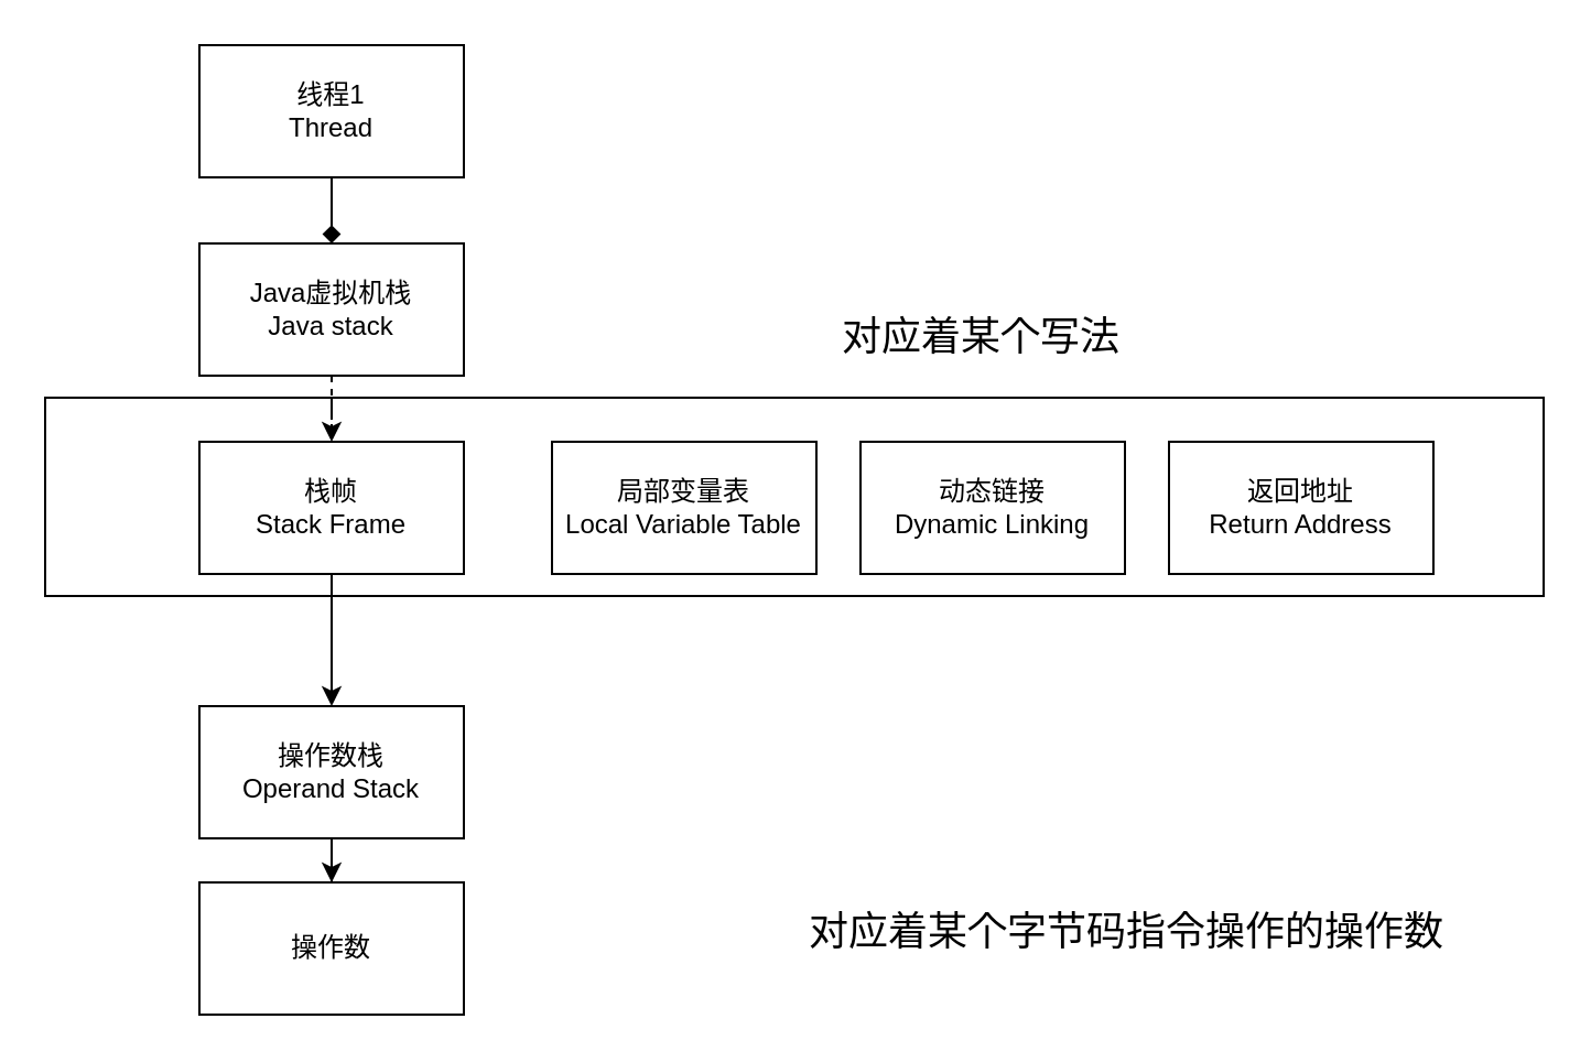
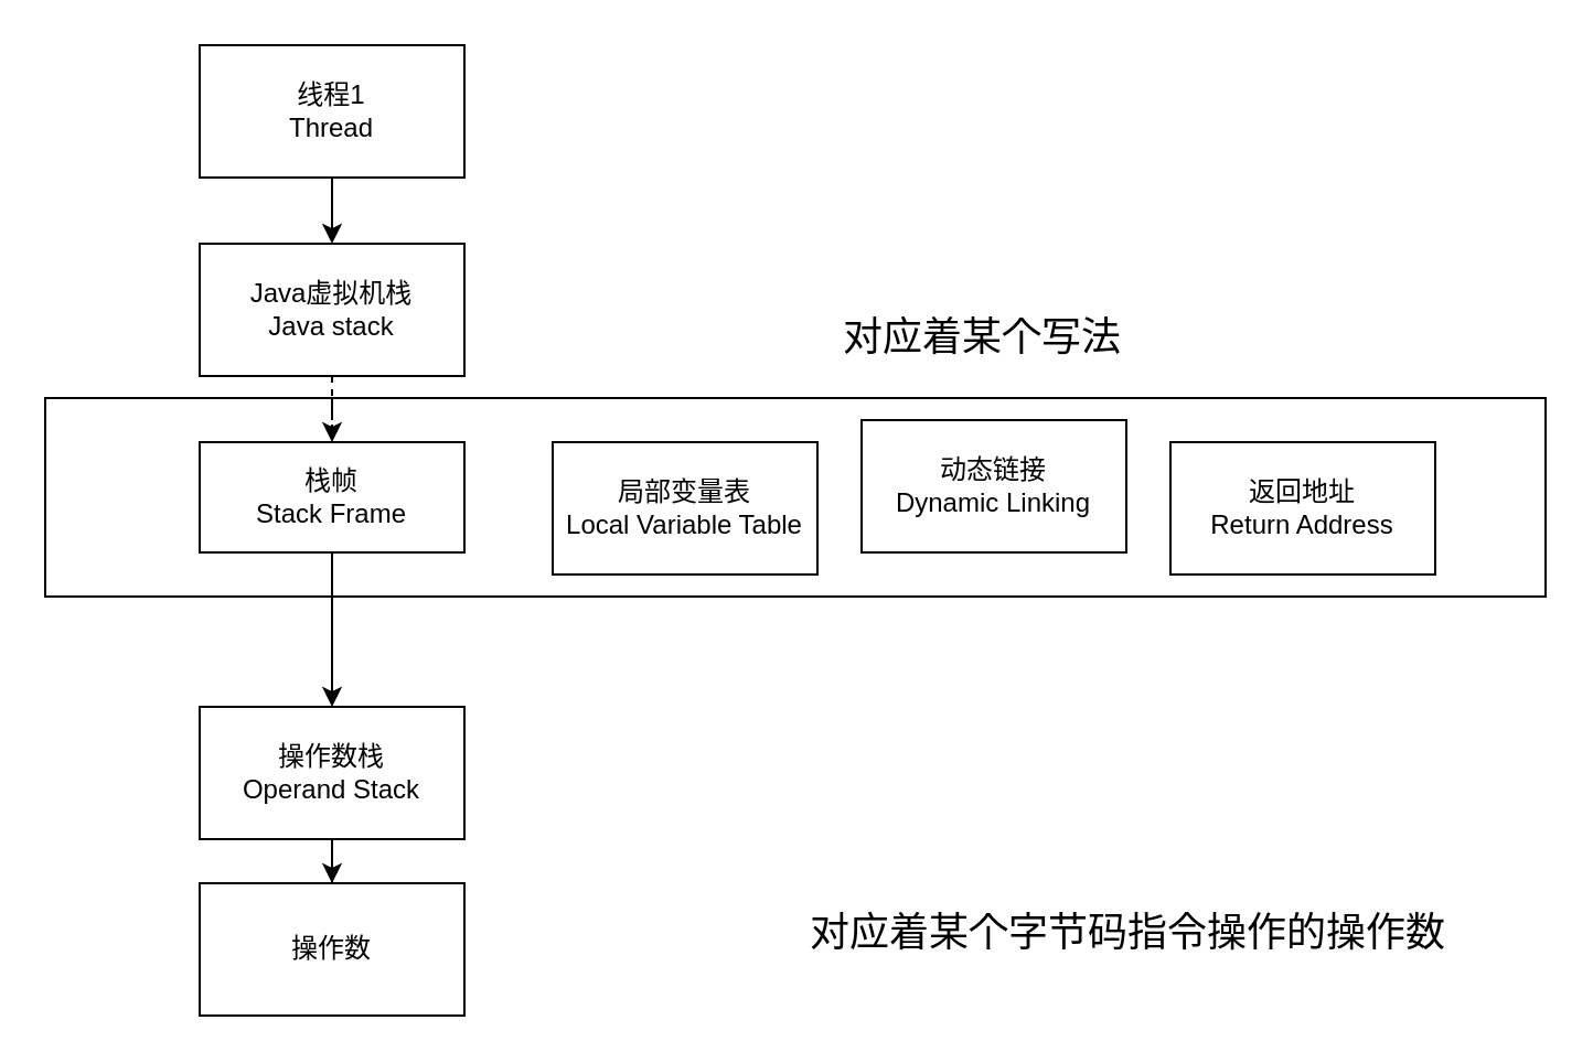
- <mxCell id="3" value="" style="edgeStyle=orthogonalEdgeStyle;rounded=0;orthogonalLoop=1;jettySize=auto;html=1;endArrow=diamond;" edge="1" parent="1" source="4" target="6"><mxGeometry relative="1" as="geometry" /></mxCell>
+ <mxCell id="3" value="" style="edgeStyle=orthogonalEdgeStyle;rounded=0;orthogonalLoop=1;jettySize=auto;html=1;" edge="1" parent="1" source="4" target="6"><mxGeometry relative="1" as="geometry" /></mxCell>
- <mxCell id="8" value="栈帧&lt;br&gt;Stack Frame" style="whiteSpace=wrap;html=1;rounded=0;" vertex="1" parent="1"><mxGeometry x="90" y="200" width="120" height="60" as="geometry" /></mxCell>
+ <mxCell id="8" value="栈帧&lt;br&gt;Stack Frame" style="whiteSpace=wrap;html=1;rounded=0;" vertex="1" parent="1"><mxGeometry x="90" y="200" width="120" height="50" as="geometry" /></mxCell>
- <mxCell id="10" value="动态链接&lt;br&gt;Dynamic Linking" style="rounded=0;whiteSpace=wrap;html=1;" vertex="1" parent="1"><mxGeometry x="390" y="200" width="120" height="60" as="geometry" /></mxCell>
+ <mxCell id="10" value="动态链接&lt;br&gt;Dynamic Linking" style="rounded=0;whiteSpace=wrap;html=1;" vertex="1" parent="1"><mxGeometry x="390" y="190" width="120" height="60" as="geometry" /></mxCell>
